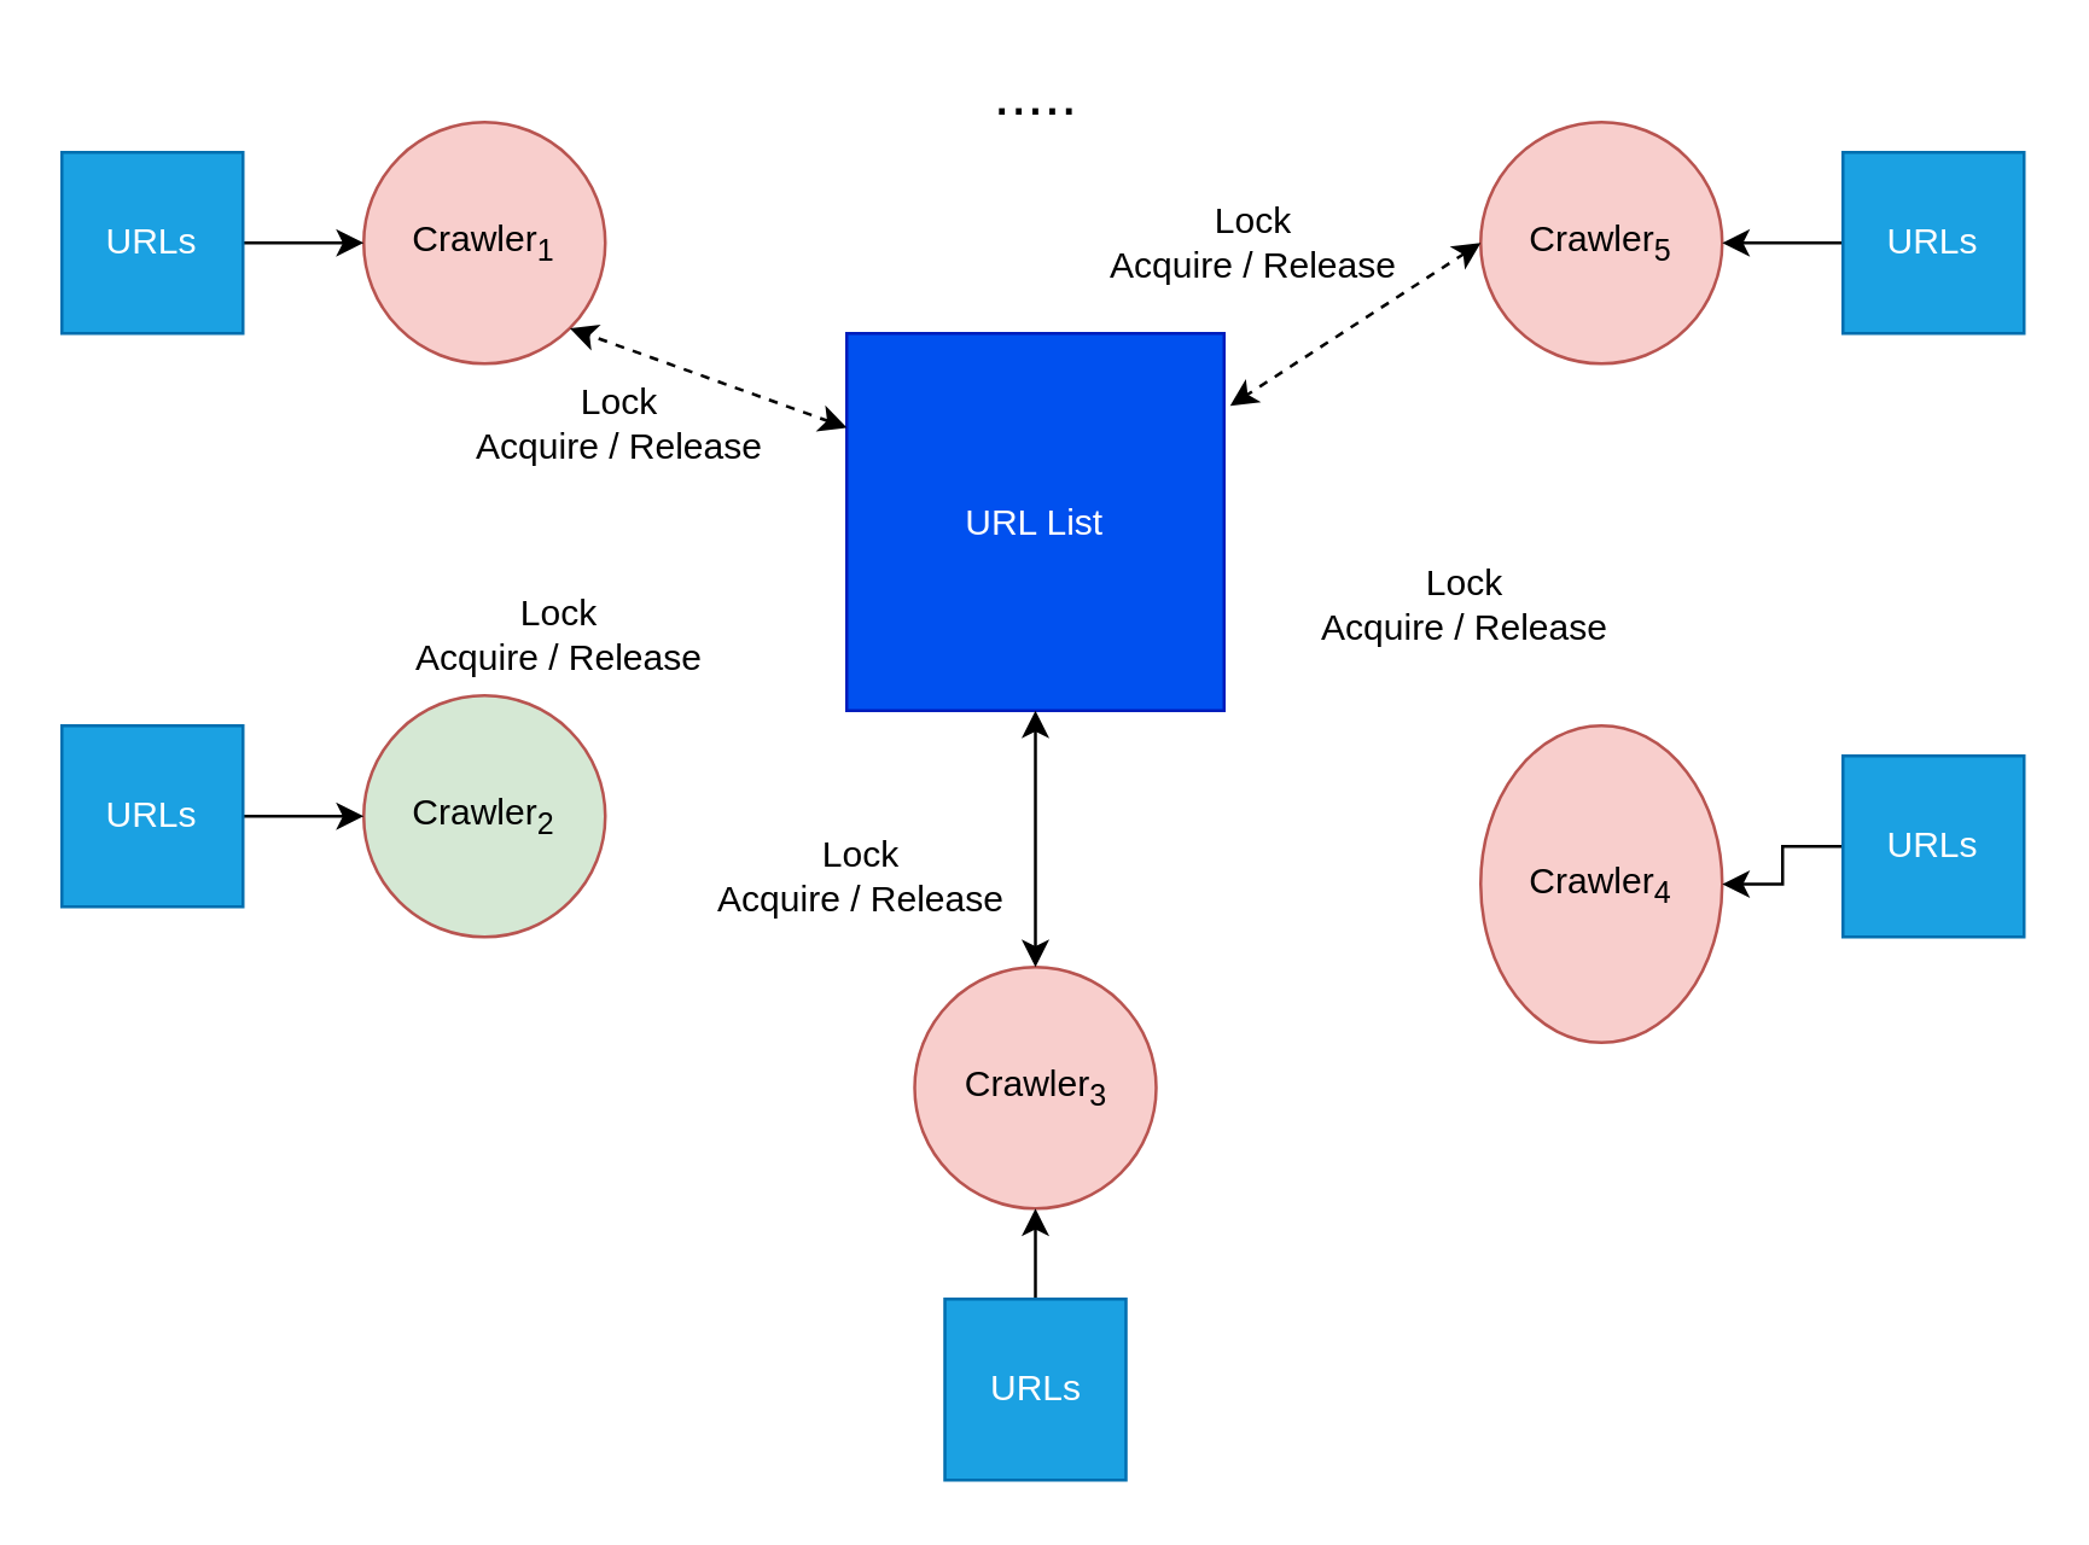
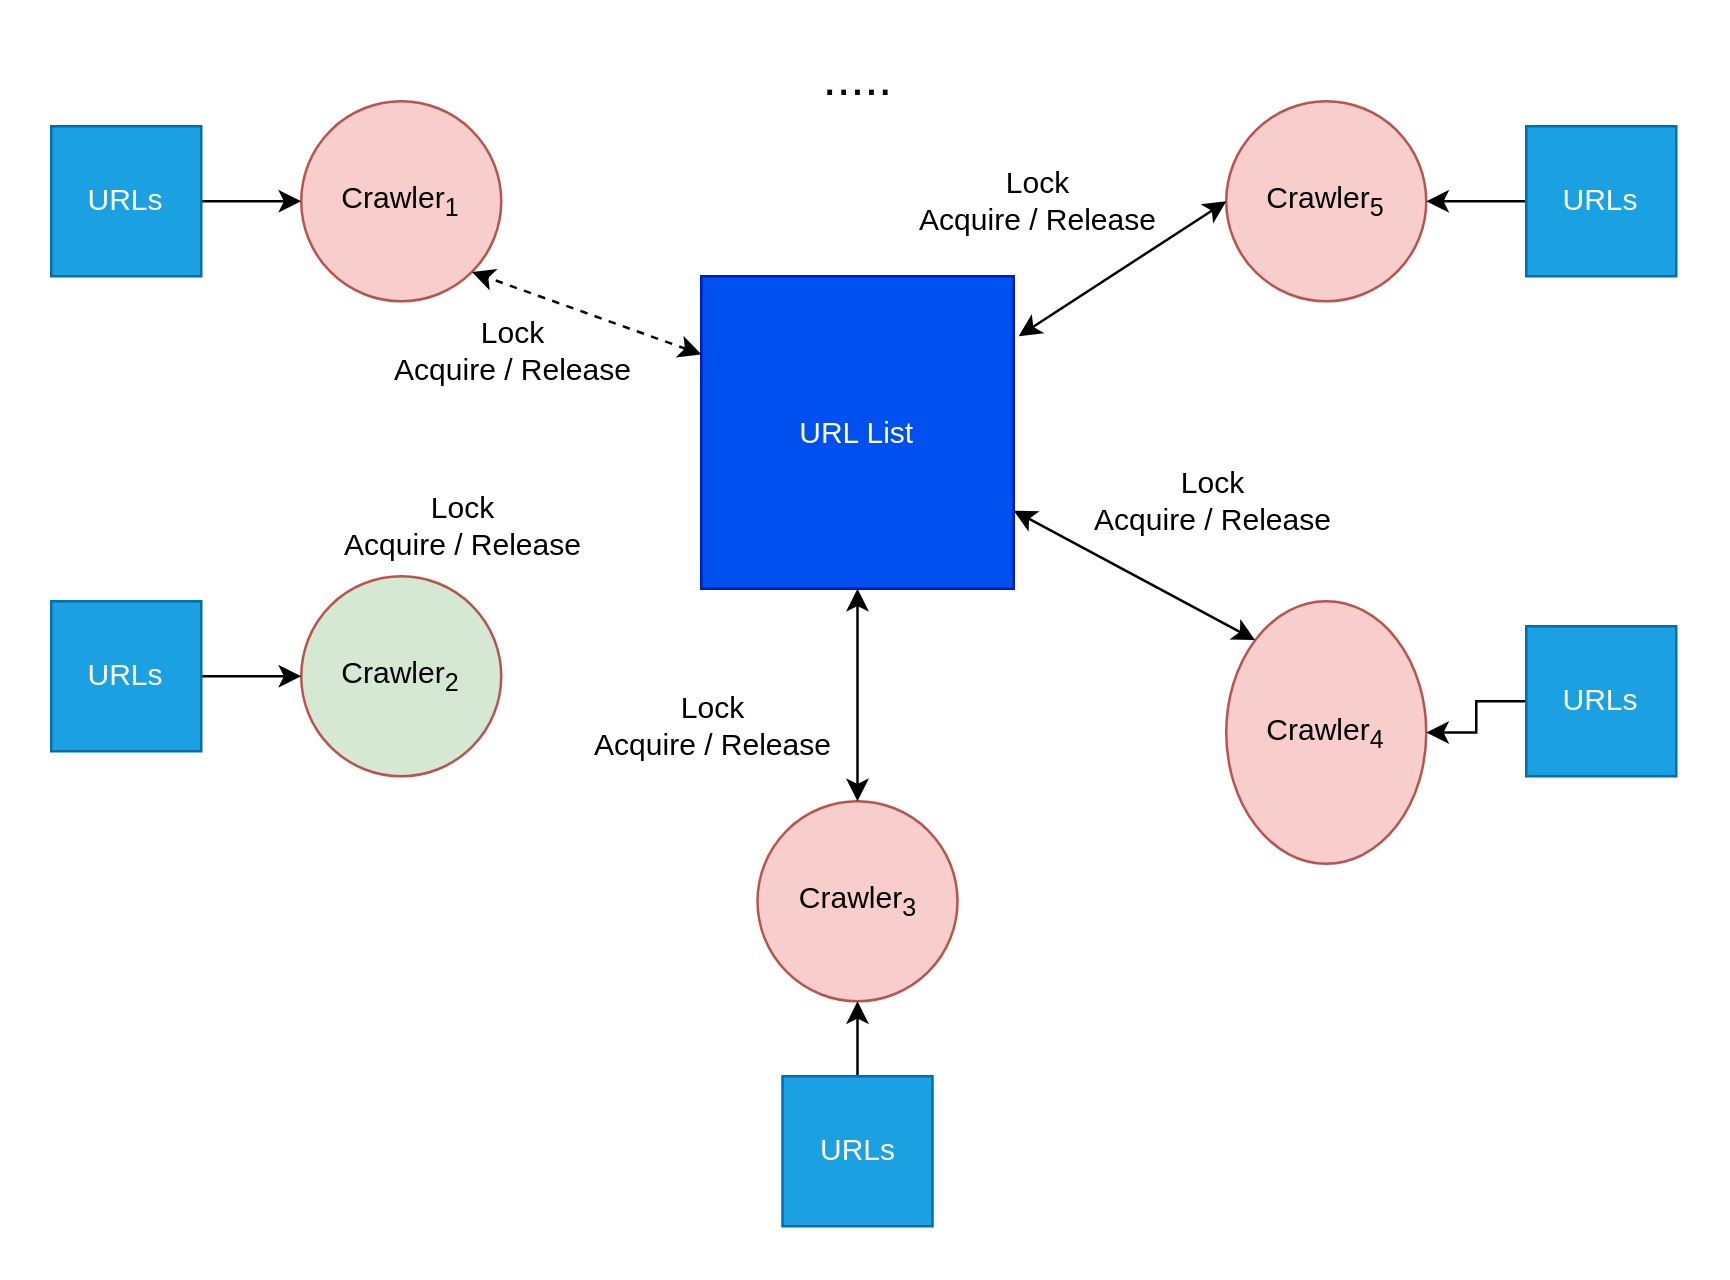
- <mxCell id="22" value="" style="endArrow=classic;startArrow=classic;html=1;exitX=0;exitY=0.5;exitDx=0;exitDy=0;entryX=1.016;entryY=0.192;entryDx=0;entryDy=0;entryPerimeter=0;dashed=1;" edge="1" parent="1" source="6" target="2"><mxGeometry width="50" height="50" relative="1" as="geometry"><mxPoint x="300" y="223.75" as="sourcePoint" /><mxPoint x="215.049" y="270.723" as="targetPoint" /></mxGeometry></mxCell>
+ <mxCell id="22" value="" style="endArrow=classic;startArrow=classic;html=1;exitX=0;exitY=0.5;exitDx=0;exitDy=0;entryX=1.016;entryY=0.192;entryDx=0;entryDy=0;entryPerimeter=0;" edge="1" parent="1" source="6" target="2"><mxGeometry width="50" height="50" relative="1" as="geometry"><mxPoint x="300" y="223.75" as="sourcePoint" /><mxPoint x="215.049" y="270.723" as="targetPoint" /></mxGeometry></mxCell>
+ <mxCell id="21" value="" style="endArrow=classic;startArrow=classic;html=1;exitX=0;exitY=0;exitDx=0;exitDy=0;entryX=1;entryY=0.75;entryDx=0;entryDy=0;" edge="1" parent="1" source="5" target="2"><mxGeometry width="50" height="50" relative="1" as="geometry"><mxPoint x="290" y="213.75" as="sourcePoint" /><mxPoint x="205.049" y="260.723" as="targetPoint" /></mxGeometry></mxCell>
